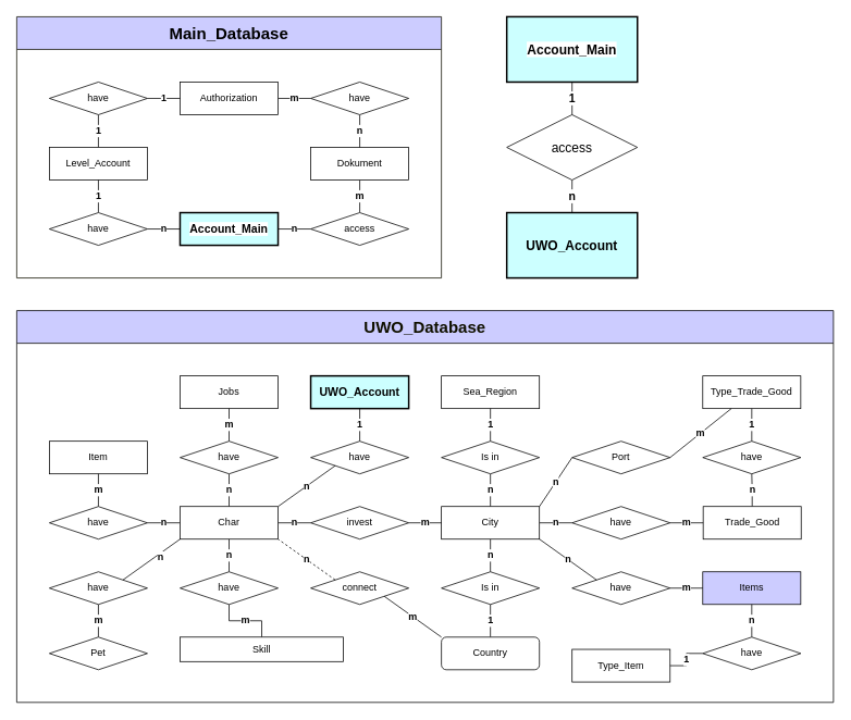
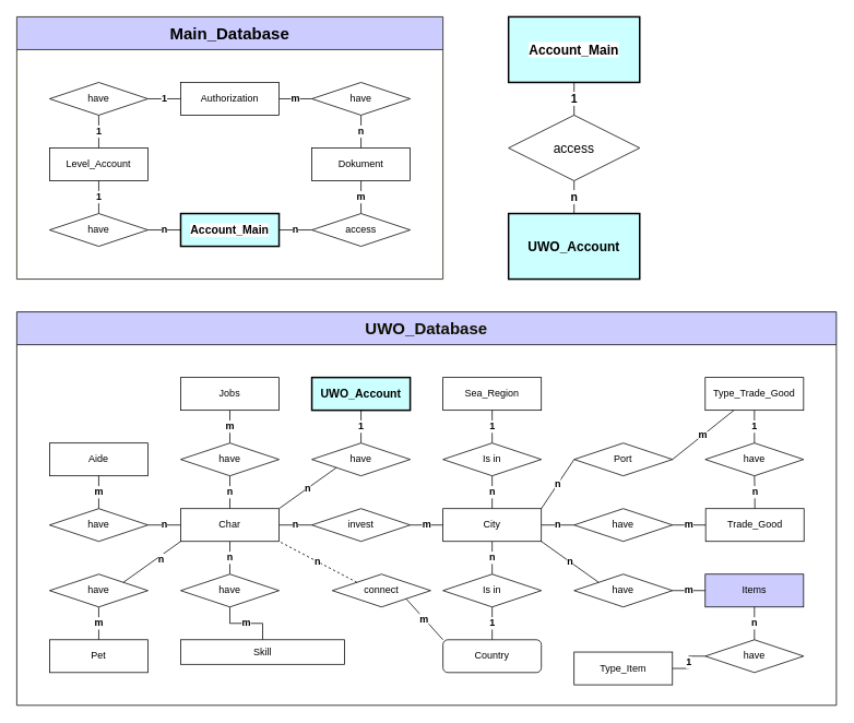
- <mxCell id="35" value="Item" style="whiteSpace=wrap;html=1;align=center;" parent="19" vertex="1"><mxGeometry x="40" y="160" width="120" height="40" as="geometry" /></mxCell>
+ <mxCell id="35" value="Aide" style="whiteSpace=wrap;html=1;align=center;" parent="19" vertex="1"><mxGeometry x="40" y="160" width="120" height="40" as="geometry" /></mxCell>
- <mxCell id="47" value="connect" style="shape=rhombus;perimeter=rhombusPerimeter;whiteSpace=wrap;html=1;align=center;" vertex="1" parent="19"><mxGeometry x="360" y="320" width="120" height="40" as="geometry" /></mxCell>
+ <mxCell id="47" value="connect" style="shape=rhombus;perimeter=rhombusPerimeter;whiteSpace=wrap;html=1;align=center;" vertex="1" parent="19"><mxGeometry x="385" y="320" width="120" height="40" as="geometry" /></mxCell>
- <mxCell id="71" value="Pet" style="rhombus;whiteSpace=wrap;html=1;align=center;" vertex="1" parent="19"><mxGeometry x="40" y="400" width="120" height="40" as="geometry" /></mxCell>
+ <mxCell id="71" value="Pet" style="whiteSpace=wrap;html=1;align=center;" vertex="1" parent="19"><mxGeometry x="40" y="400" width="120" height="40" as="geometry" /></mxCell>
